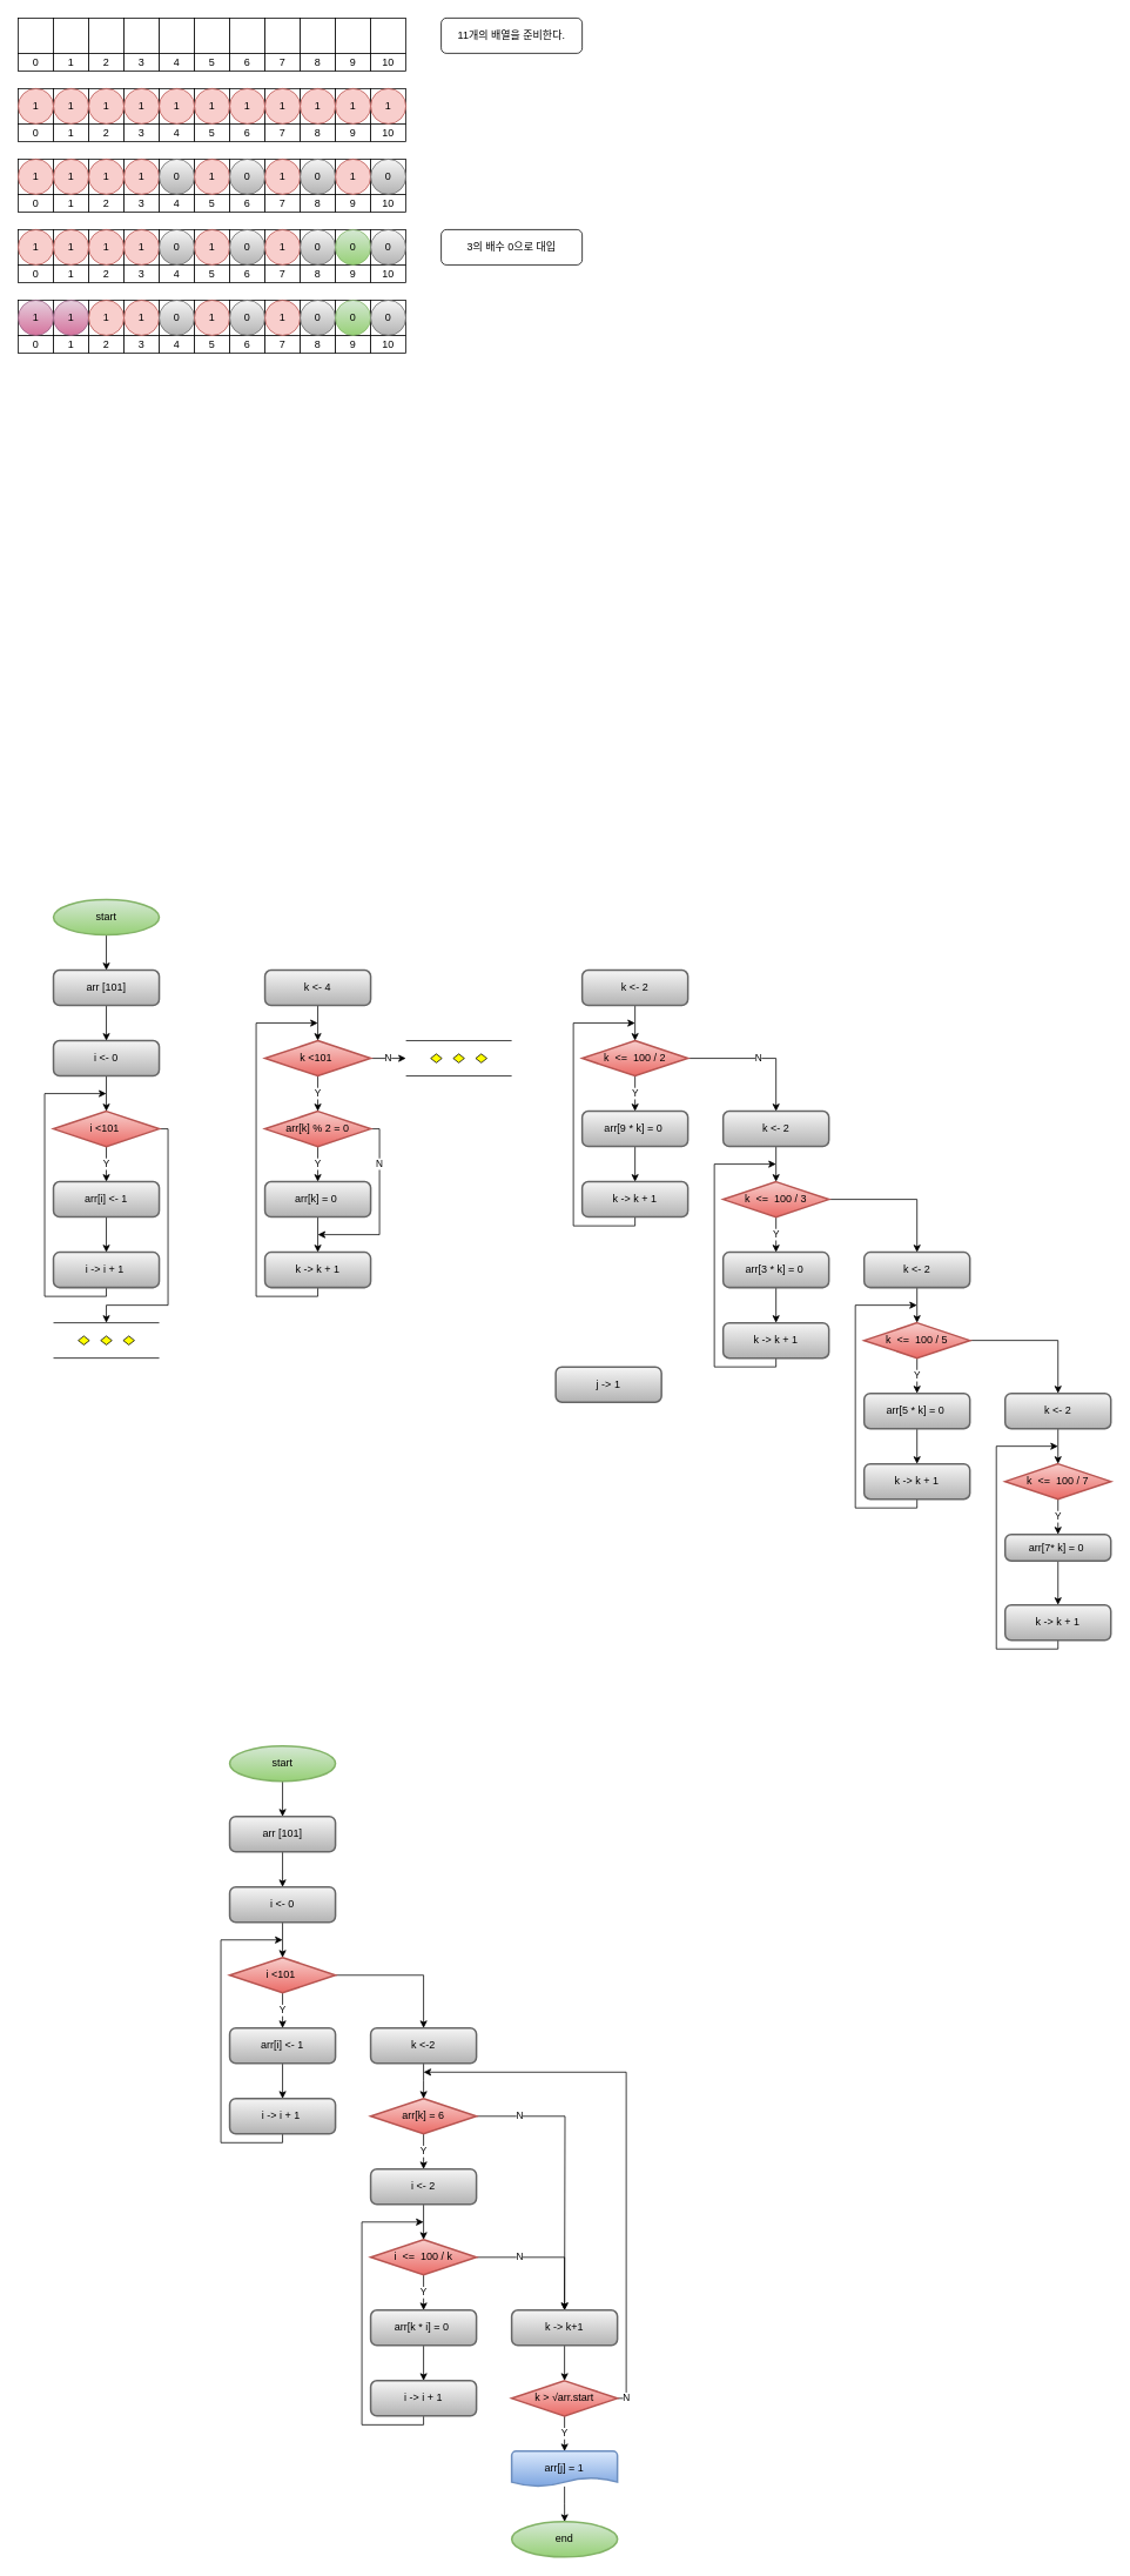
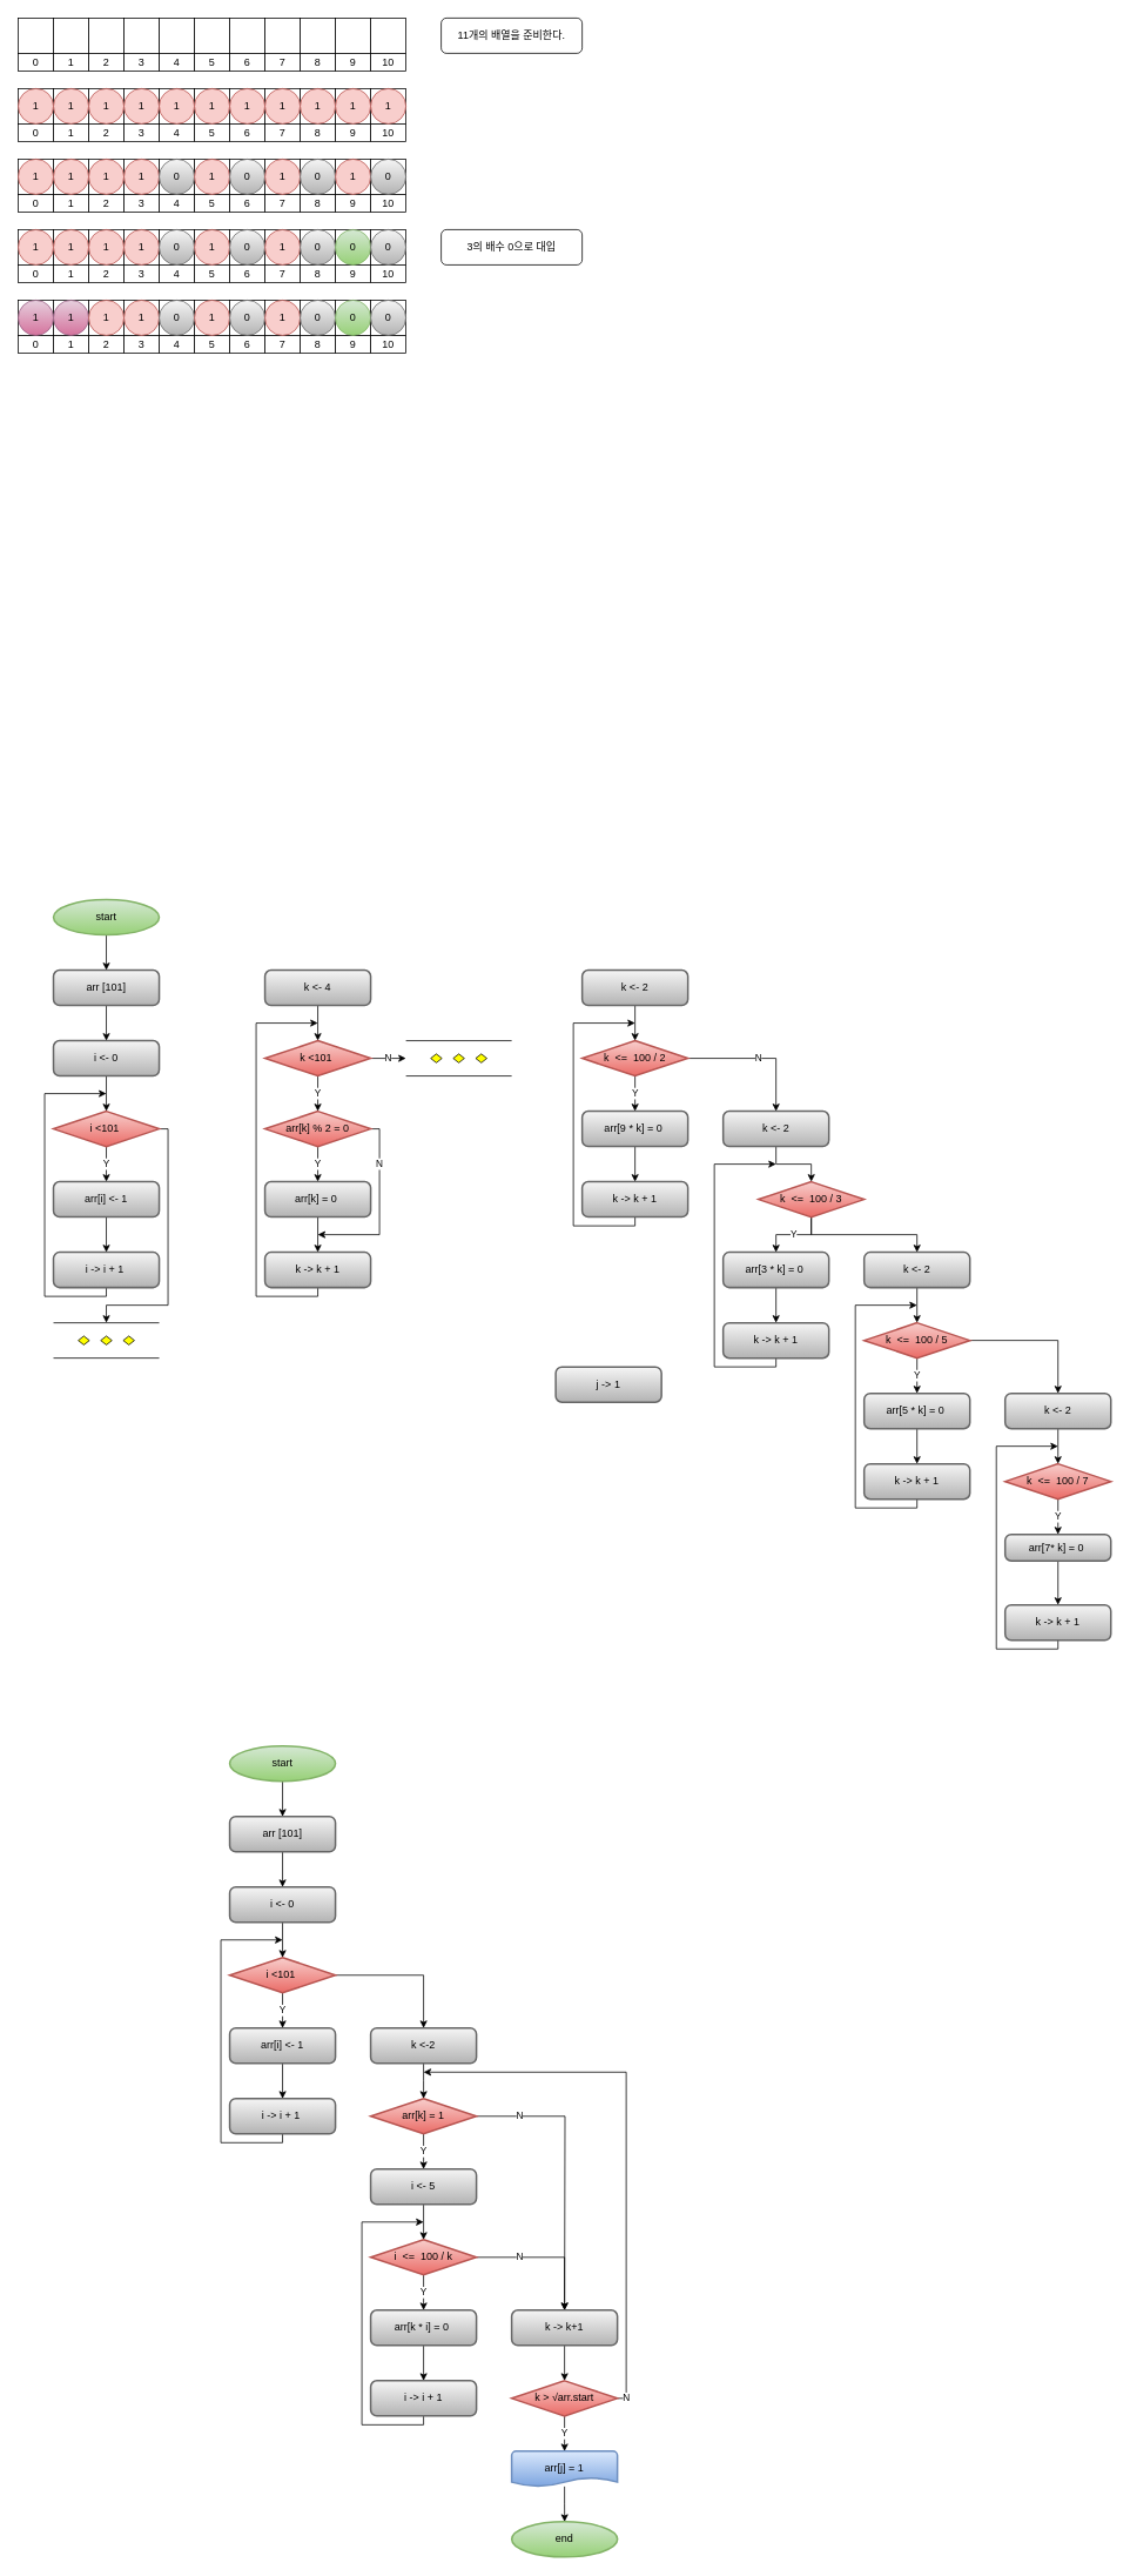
- <mxCell id="198" value="k&amp;nbsp; &amp;lt;=&amp;nbsp; 100 / 3" style="strokeWidth=2;html=1;shape=mxgraph.flowchart.decision;whiteSpace=wrap;fillColor=#f8cecc;gradientColor=#ea6b66;strokeColor=#b85450;" vertex="1" parent="1"><mxGeometry x="820" y="1340" width="120" height="40" as="geometry" /></mxCell>
+ <mxCell id="198" value="k&amp;nbsp; &amp;lt;=&amp;nbsp; 100 / 3" style="strokeWidth=2;html=1;shape=mxgraph.flowchart.decision;whiteSpace=wrap;fillColor=#f8cecc;gradientColor=#ea6b66;strokeColor=#b85450;" vertex="1" parent="1"><mxGeometry x="860" y="1340" width="120" height="40" as="geometry" /></mxCell>
- <mxCell id="236" value="arr[k] = 6" style="strokeWidth=2;html=1;shape=mxgraph.flowchart.decision;whiteSpace=wrap;fillColor=#f8cecc;gradientColor=#ea6b66;strokeColor=#b85450;" vertex="1" parent="1"><mxGeometry x="420" y="2380" width="120" height="40" as="geometry" /></mxCell>
+ <mxCell id="236" value="arr[k] = 1" style="strokeWidth=2;html=1;shape=mxgraph.flowchart.decision;whiteSpace=wrap;fillColor=#f8cecc;gradientColor=#ea6b66;strokeColor=#b85450;" vertex="1" parent="1"><mxGeometry x="420" y="2380" width="120" height="40" as="geometry" /></mxCell>
- <mxCell id="221" value="i &amp;lt;- 2" style="rounded=1;whiteSpace=wrap;html=1;absoluteArcSize=1;arcSize=14;strokeWidth=2;fillColor=#f5f5f5;gradientColor=#b3b3b3;strokeColor=#666666;" vertex="1" parent="1"><mxGeometry x="420" y="2460" width="120" height="40" as="geometry" /></mxCell>
+ <mxCell id="221" value="i &amp;lt;- 5" style="rounded=1;whiteSpace=wrap;html=1;absoluteArcSize=1;arcSize=14;strokeWidth=2;fillColor=#f5f5f5;gradientColor=#b3b3b3;strokeColor=#666666;" vertex="1" parent="1"><mxGeometry x="420" y="2460" width="120" height="40" as="geometry" /></mxCell>
